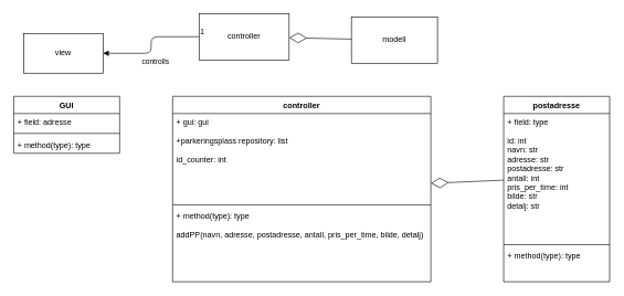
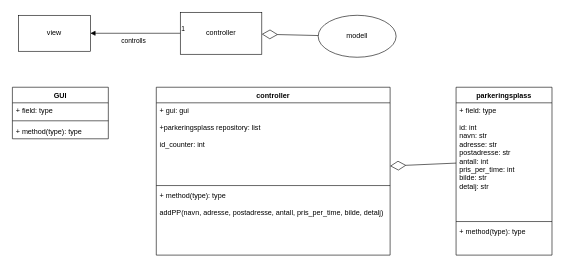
- <mxCell id="4" value="modell" style="rounded=0;whiteSpace=wrap;html=1;" parent="1" vertex="1"><mxGeometry x="530" y="25" width="130" height="70" as="geometry" /></mxCell>
+ <mxCell id="4" value="modell" style="ellipse;whiteSpace=wrap;html=1;" parent="1" vertex="1"><mxGeometry x="530" y="25" width="130" height="70" as="geometry" /></mxCell>
- <mxCell id="2" value="view" style="rounded=0;whiteSpace=wrap;html=1;" parent="1" vertex="1"><mxGeometry x="35" y="50" width="120" height="60" as="geometry" /></mxCell>
+ <mxCell id="2" value="view" style="rounded=0;whiteSpace=wrap;html=1;" parent="1" vertex="1"><mxGeometry x="30" y="25" width="120" height="60" as="geometry" /></mxCell>
- <mxCell id="8" value="postadresse" style="swimlane;fontStyle=1;align=center;verticalAlign=top;childLayout=stackLayout;horizontal=1;startSize=26;horizontalStack=0;resizeParent=1;resizeParentMax=0;resizeLast=0;collapsible=1;marginBottom=0;" parent="1" vertex="1"><mxGeometry x="760" y="145" width="160" height="280" as="geometry" /></mxCell>
+ <mxCell id="8" value="parkeringsplass" style="swimlane;fontStyle=1;align=center;verticalAlign=top;childLayout=stackLayout;horizontal=1;startSize=26;horizontalStack=0;resizeParent=1;resizeParentMax=0;resizeLast=0;collapsible=1;marginBottom=0;" parent="1" vertex="1"><mxGeometry x="760" y="145" width="160" height="280" as="geometry" /></mxCell>
- <mxCell id="18" value="+ field: adresse" style="text;strokeColor=none;fillColor=none;align=left;verticalAlign=top;spacingLeft=4;spacingRight=4;overflow=hidden;rotatable=0;points=[[0,0.5],[1,0.5]];portConstraint=eastwest;" parent="17" vertex="1"><mxGeometry y="26" width="160" height="26" as="geometry" /></mxCell>
+ <mxCell id="18" value="+ field: type" style="text;strokeColor=none;fillColor=none;align=left;verticalAlign=top;spacingLeft=4;spacingRight=4;overflow=hidden;rotatable=0;points=[[0,0.5],[1,0.5]];portConstraint=eastwest;" parent="17" vertex="1"><mxGeometry y="26" width="160" height="26" as="geometry" /></mxCell>
